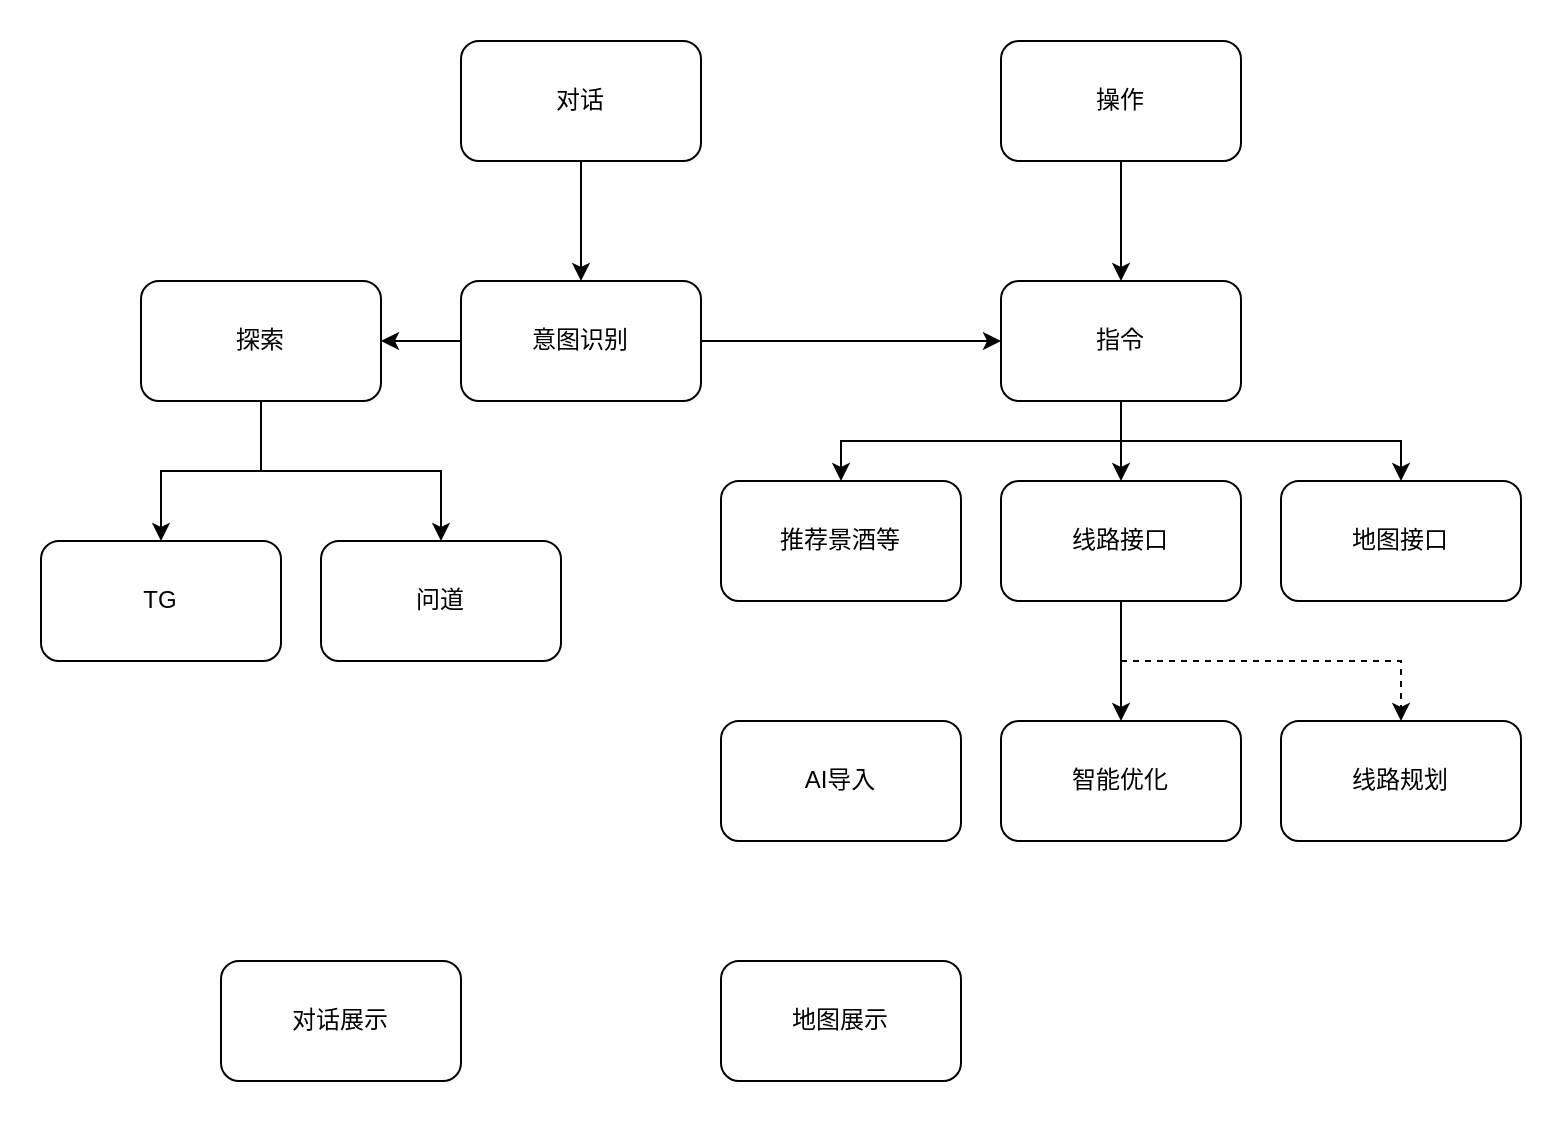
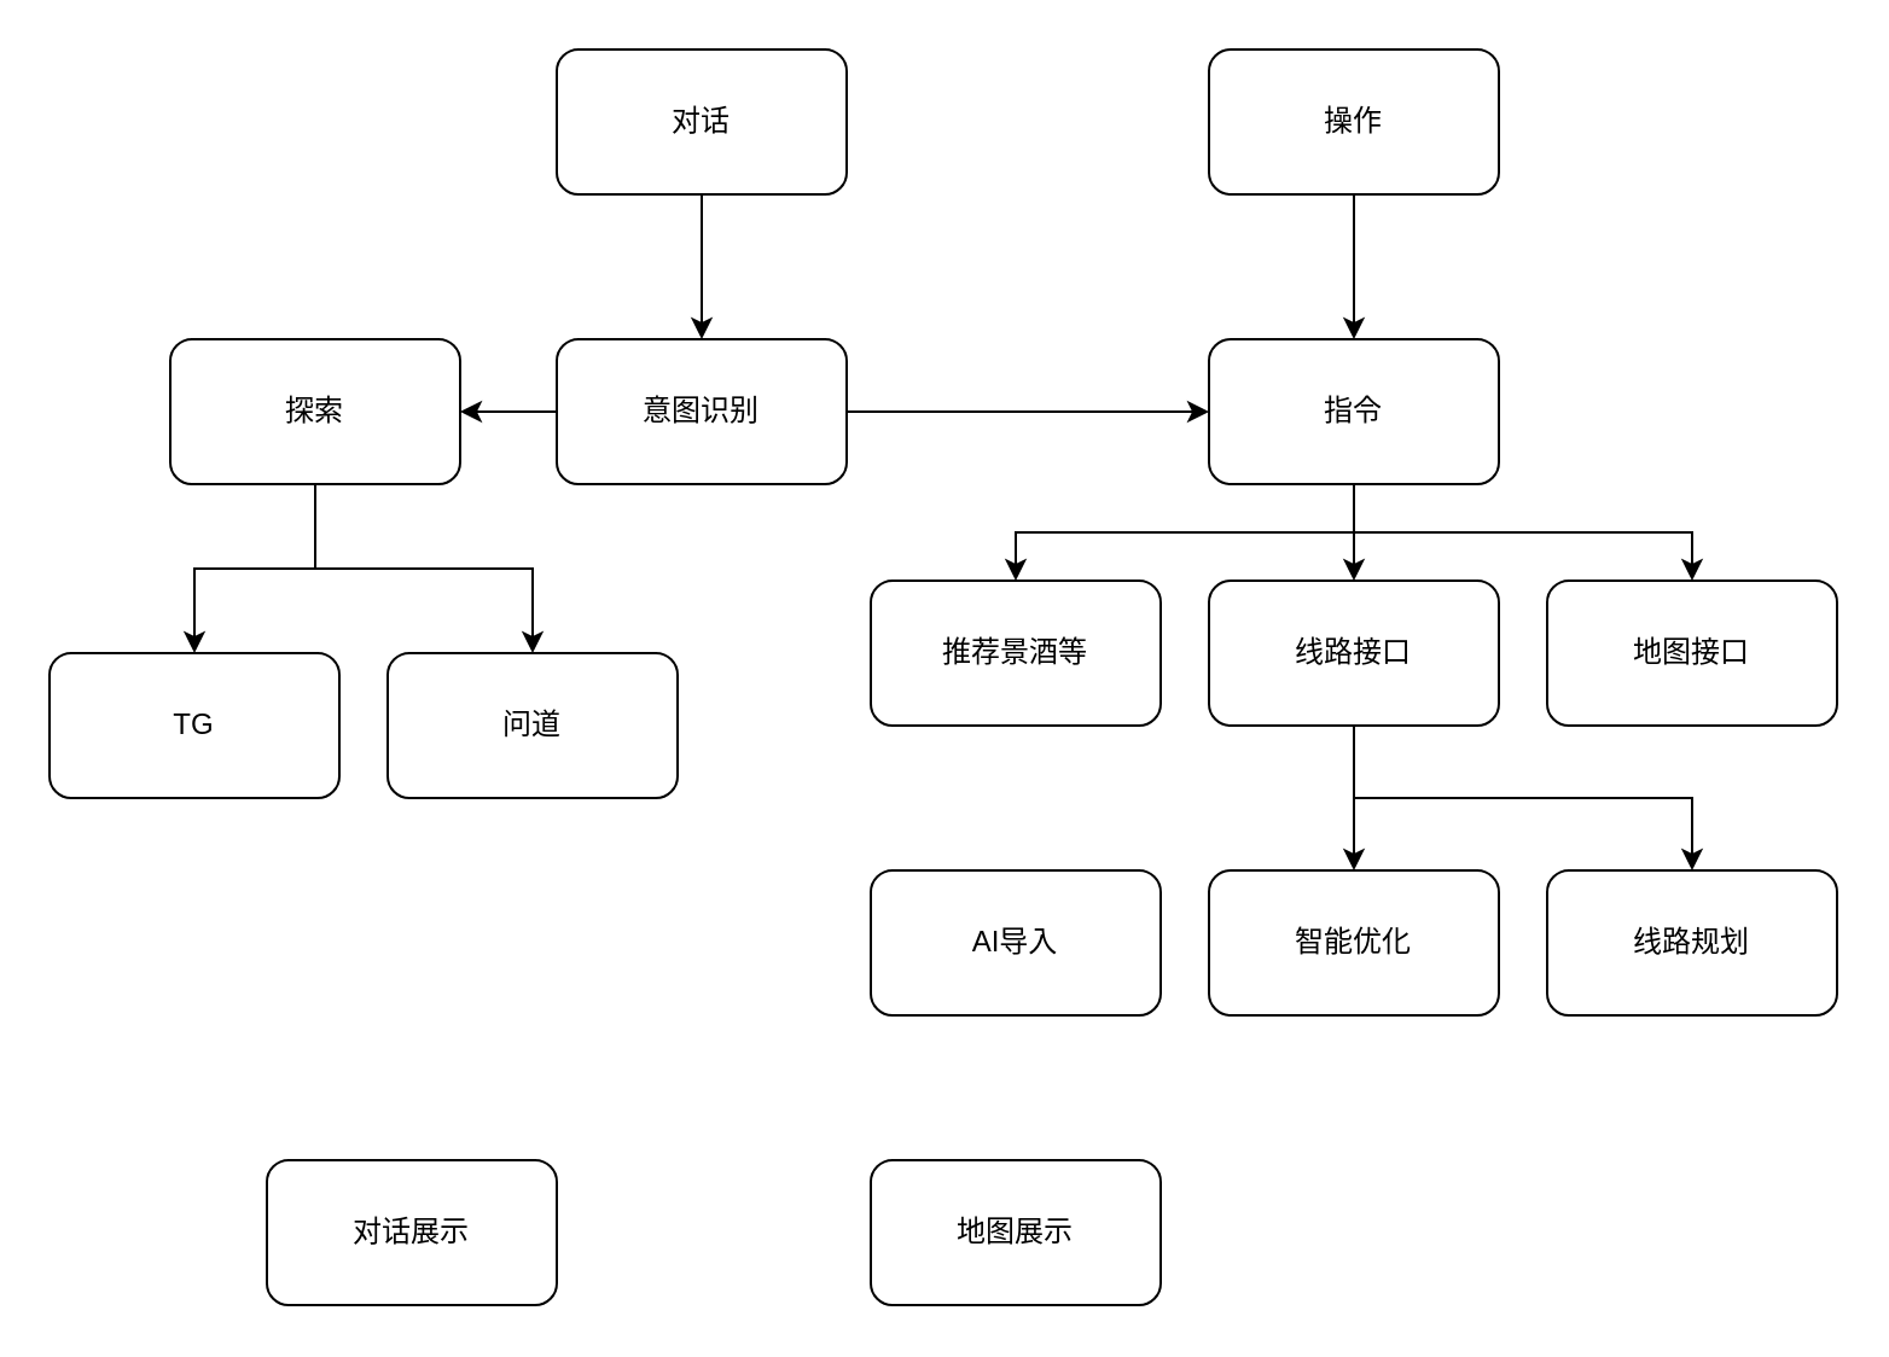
- <mxCell id="15" style="edgeStyle=orthogonalEdgeStyle;rounded=0;orthogonalLoop=1;jettySize=auto;html=1;exitX=0.5;exitY=1;exitDx=0;exitDy=0;dashed=1;" edge="1" parent="1" source="16" target="12"><mxGeometry relative="1" as="geometry" /></mxCell>
+ <mxCell id="15" style="edgeStyle=orthogonalEdgeStyle;rounded=0;orthogonalLoop=1;jettySize=auto;html=1;exitX=0.5;exitY=1;exitDx=0;exitDy=0;" edge="1" parent="1" source="16" target="12"><mxGeometry relative="1" as="geometry" /></mxCell>
